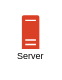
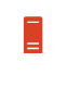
- <mxCell id="4" value="Server" style="text;html=1;strokeColor=none;fillColor=none;align=center;verticalAlign=middle;whiteSpace=wrap;rounded=0;" vertex="1" parent="2"><mxGeometry y="45" width="40" height="20" as="geometry" /></mxCell>
